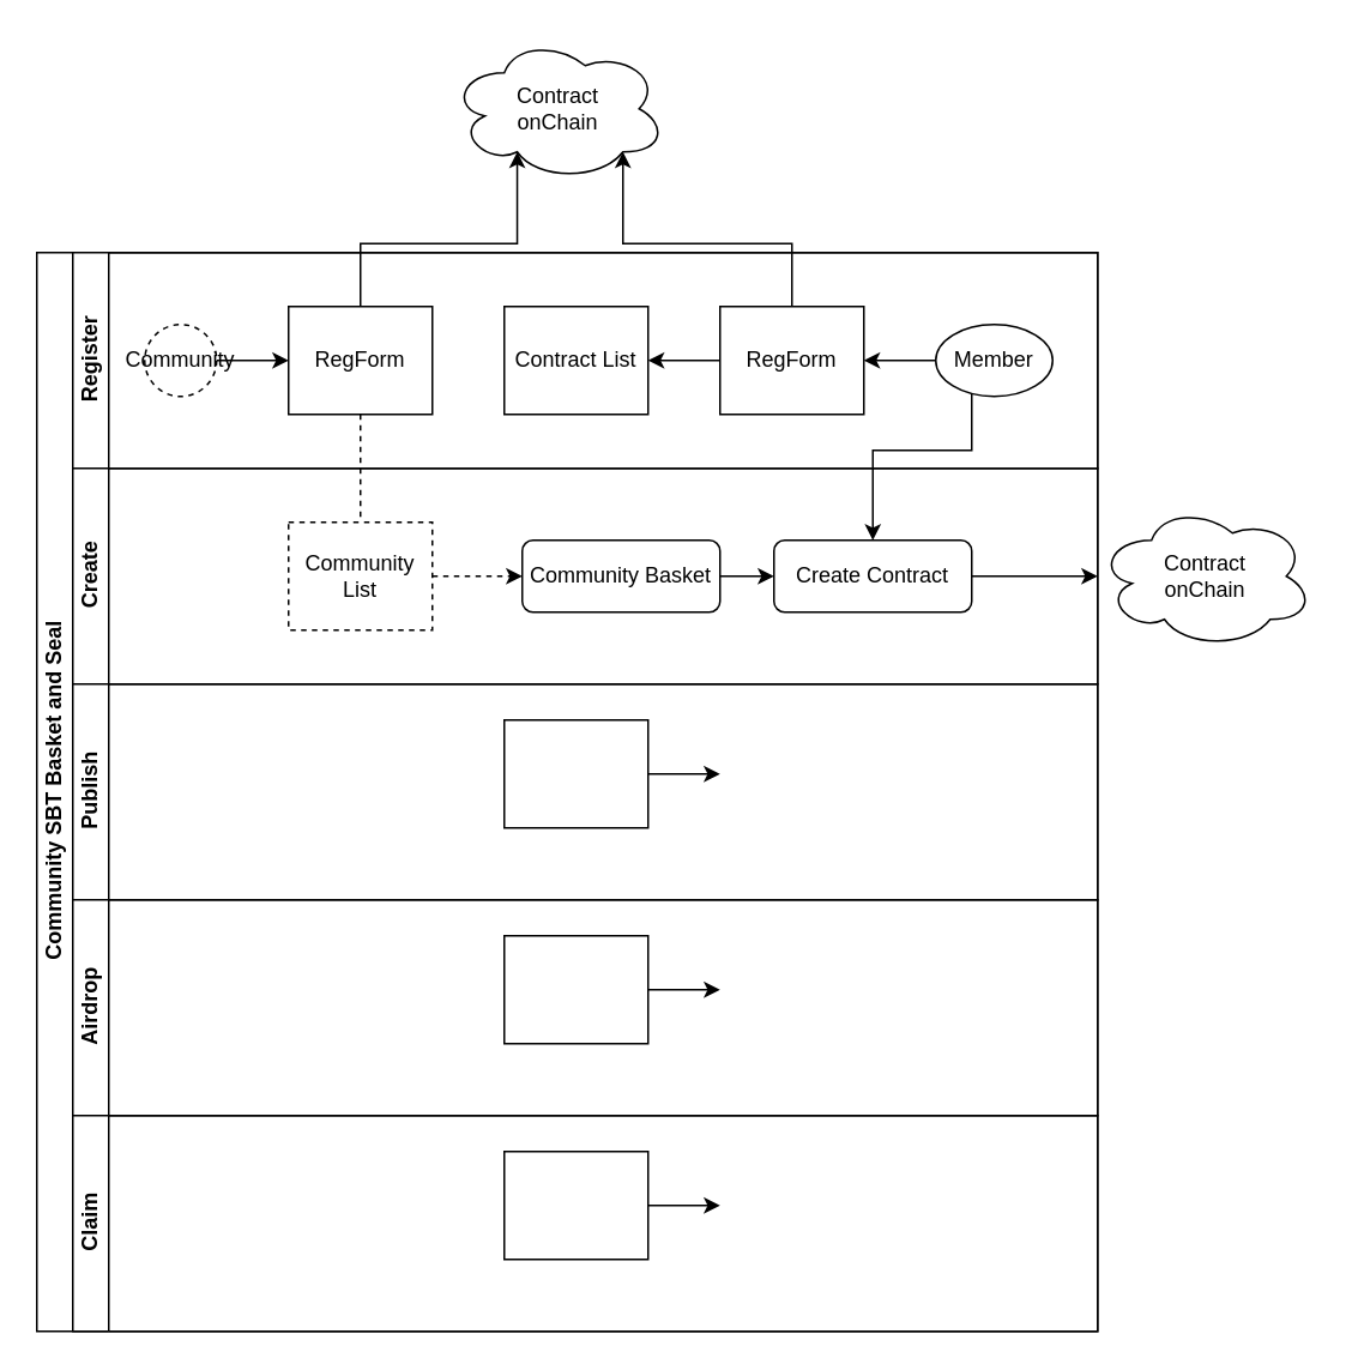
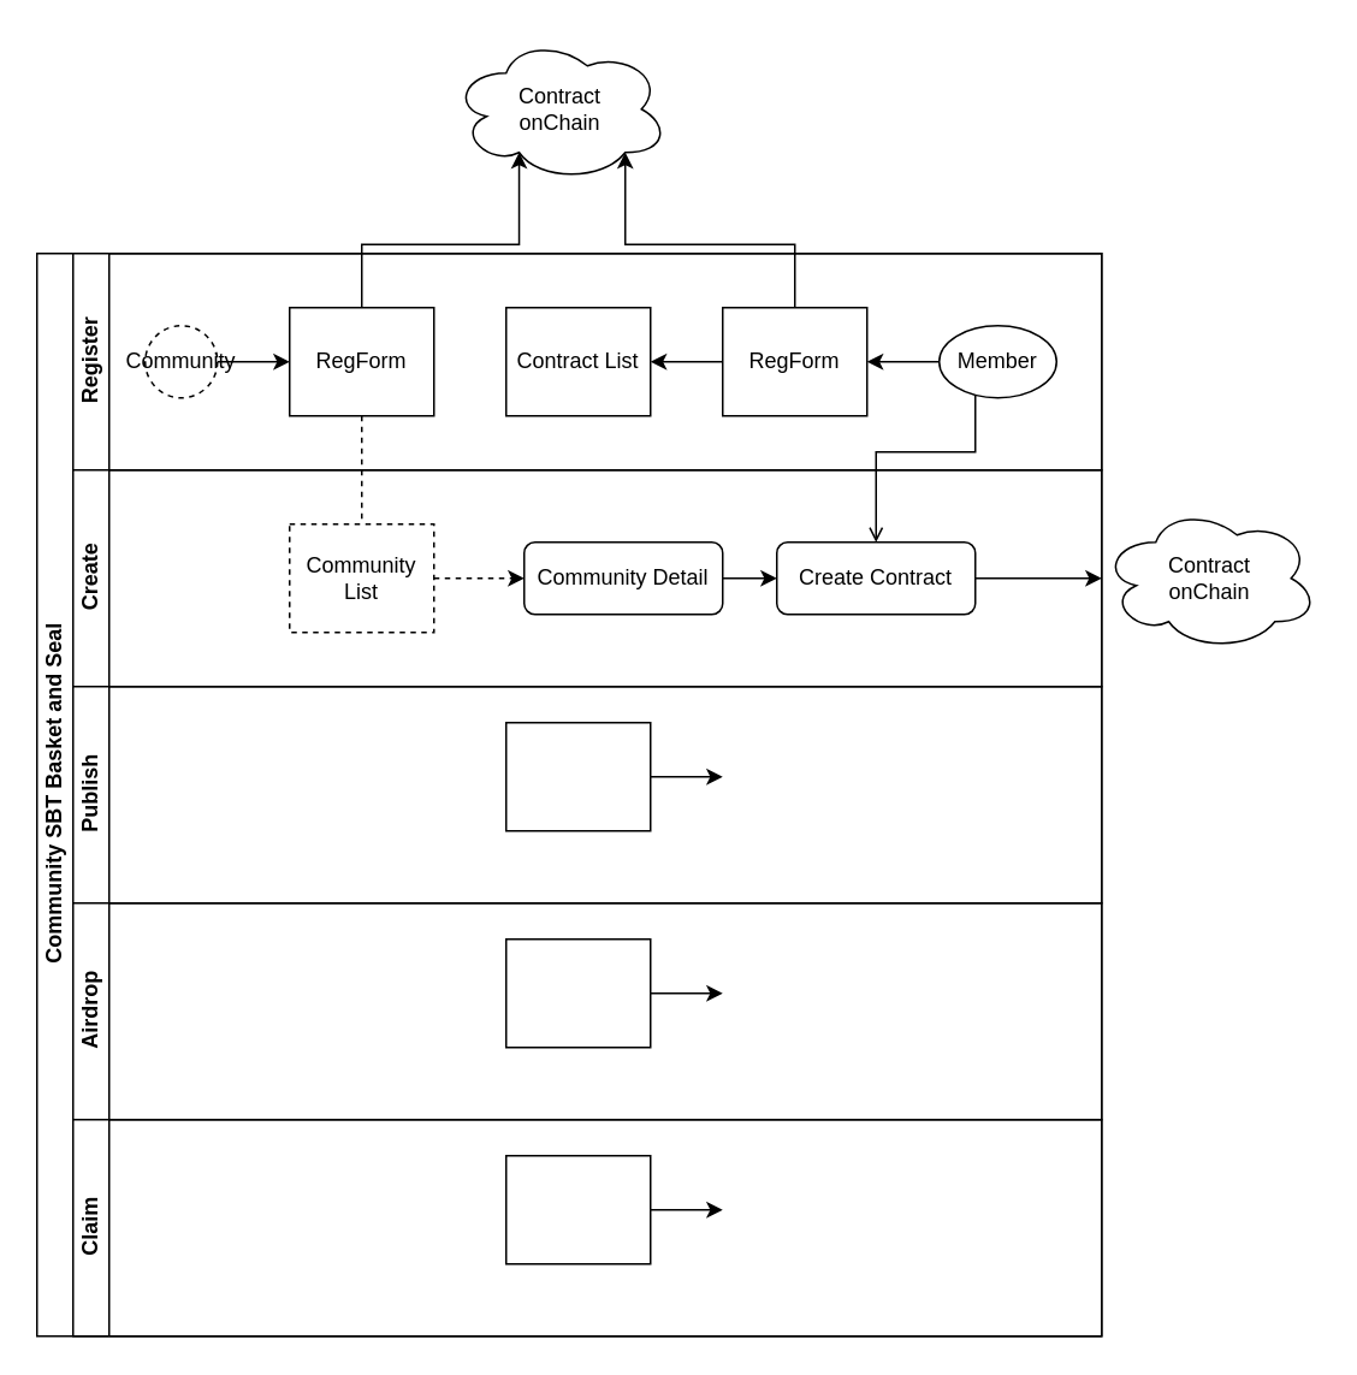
- <mxCell id="28" value="" style="edgeStyle=orthogonalEdgeStyle;rounded=0;orthogonalLoop=1;jettySize=auto;html=1;" edge="1" parent="2" source="10" target="18"><mxGeometry relative="1" as="geometry"><Array as="points"><mxPoint x="520" y="110" /><mxPoint x="465" y="110" /></Array></mxGeometry></mxCell>
+ <mxCell id="28" value="" style="edgeStyle=orthogonalEdgeStyle;rounded=0;orthogonalLoop=1;jettySize=auto;html=1;endArrow=open;" edge="1" parent="2" source="10" target="18"><mxGeometry relative="1" as="geometry"><Array as="points"><mxPoint x="520" y="110" /><mxPoint x="465" y="110" /></Array></mxGeometry></mxCell>
- <mxCell id="17" value="Community Basket" style="rounded=1;whiteSpace=wrap;html=1;shadow=0;" vertex="1" parent="13"><mxGeometry x="250" y="40" width="110" height="40" as="geometry" /></mxCell>
+ <mxCell id="17" value="Community Detail" style="rounded=1;whiteSpace=wrap;html=1;shadow=0;" vertex="1" parent="13"><mxGeometry x="250" y="40" width="110" height="40" as="geometry" /></mxCell>
